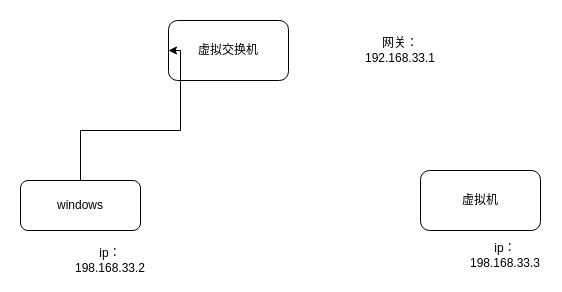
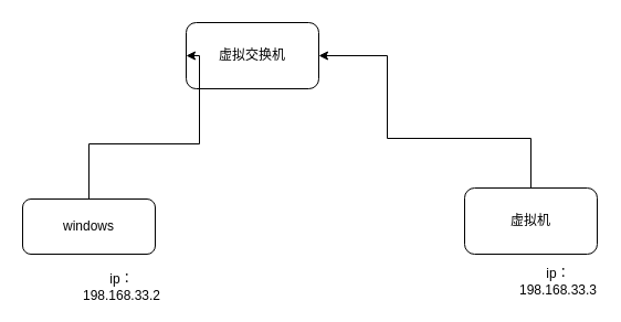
- <mxCell id="7" value="网关：192.168.33.1" style="text;html=1;strokeColor=none;fillColor=none;align=center;verticalAlign=middle;whiteSpace=wrap;rounded=0;" parent="1" vertex="1"><mxGeometry x="380" y="40" width="40" height="20" as="geometry" /></mxCell>
+ <mxCell id="5" style="edgeStyle=orthogonalEdgeStyle;rounded=0;orthogonalLoop=1;jettySize=auto;html=1;exitX=0.5;exitY=0;exitDx=0;exitDy=0;entryX=1;entryY=0.5;entryDx=0;entryDy=0;" parent="1" source="6" target="2" edge="1"><mxGeometry relative="1" as="geometry"><mxPoint x="270" y="80" as="targetPoint" /><Array as="points"><mxPoint x="480" y="125" /><mxPoint x="350" y="125" /><mxPoint x="350" y="50" /></Array></mxGeometry></mxCell>
